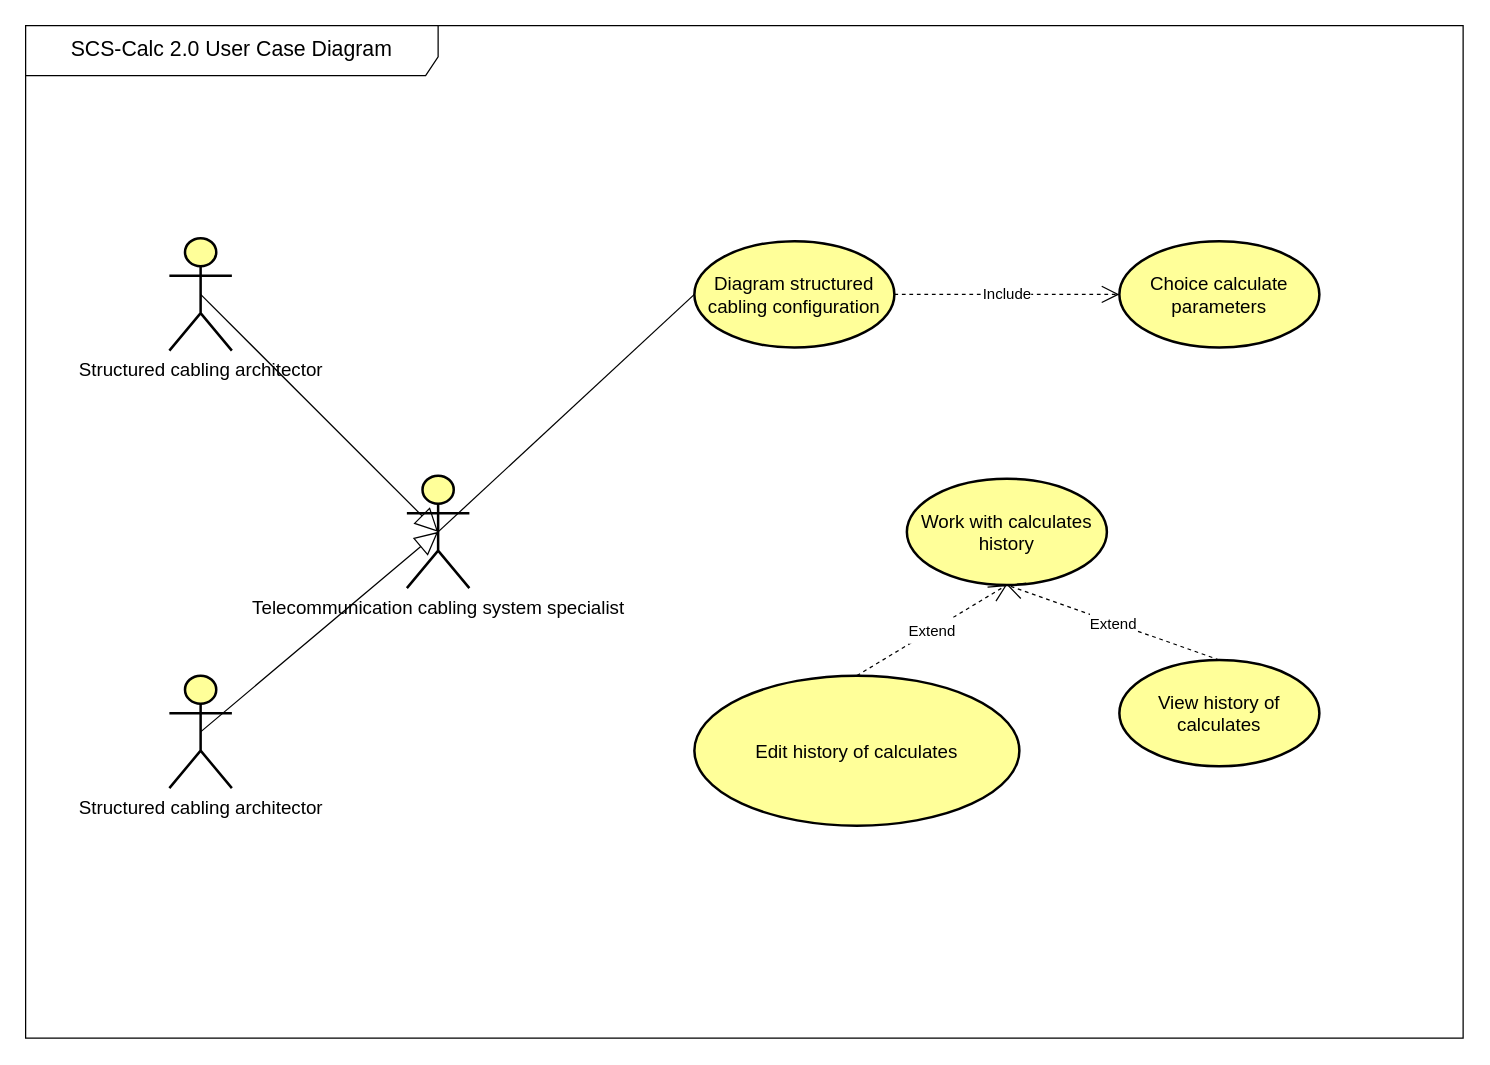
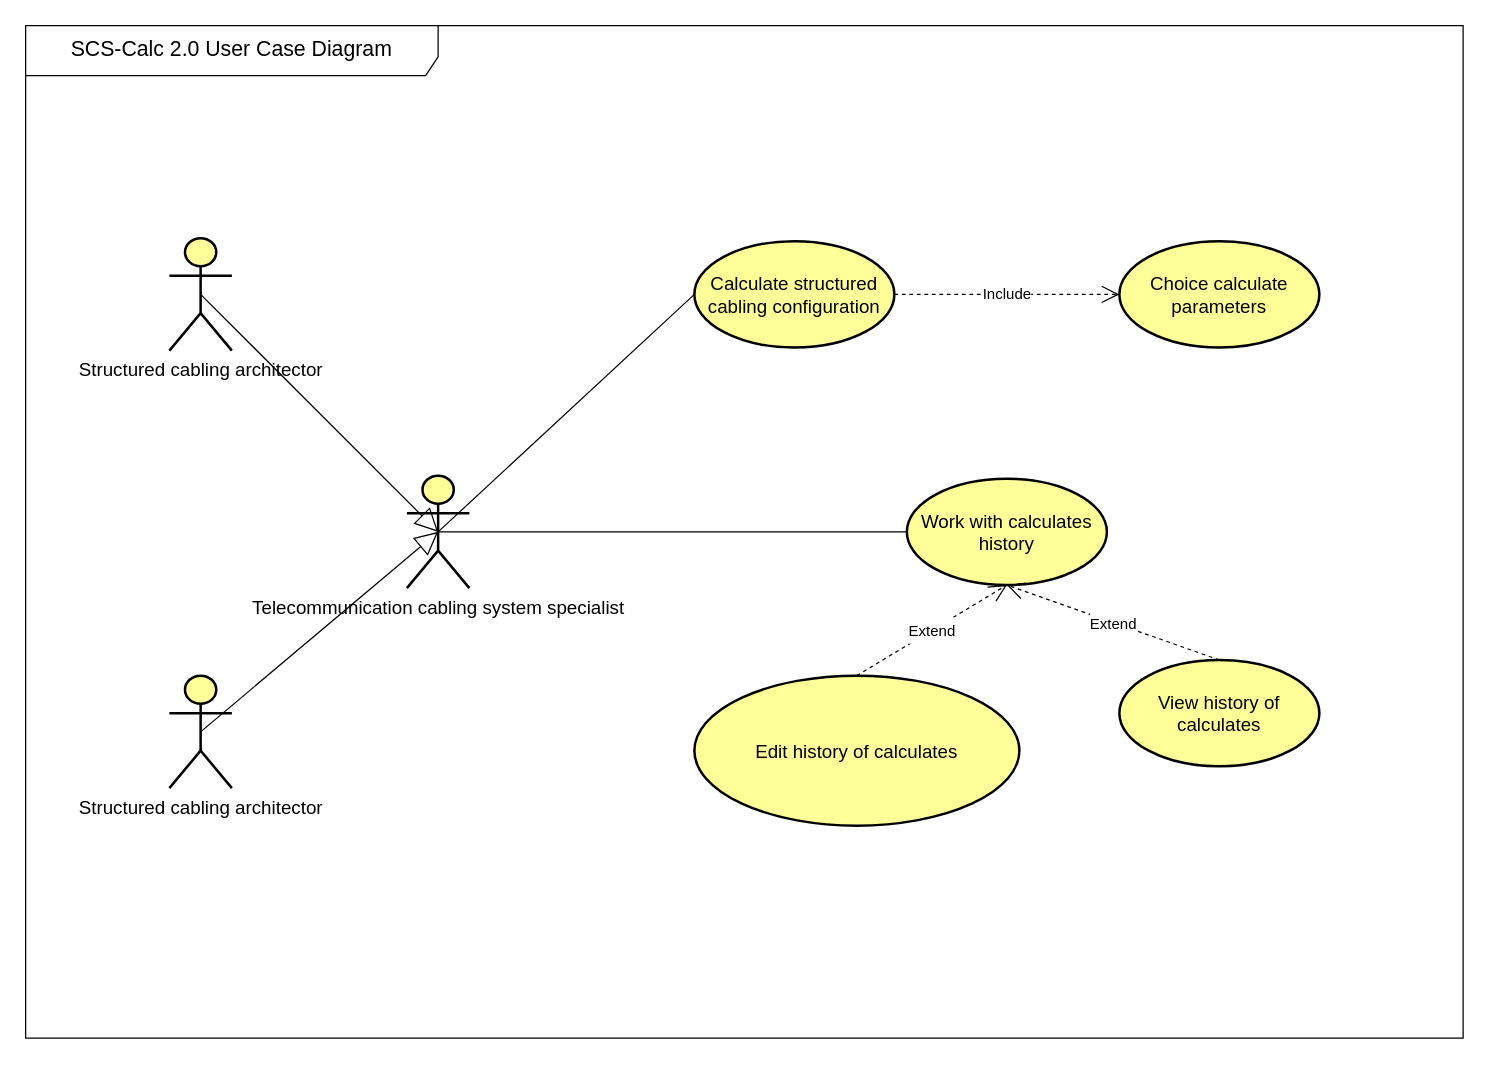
- <mxCell id="8" value="&lt;font style=&quot;font-size: 15px;&quot;&gt;Diagram structured cabling configuration&lt;/font&gt;" style="ellipse;whiteSpace=wrap;html=1;strokeWidth=2;fillColor=#FFFF99;" vertex="1" parent="1"><mxGeometry x="555" y="192.5" width="160" height="85" as="geometry" /></mxCell>
+ <mxCell id="8" value="&lt;font style=&quot;font-size: 15px;&quot;&gt;Calculate structured cabling configuration&lt;/font&gt;" style="ellipse;whiteSpace=wrap;html=1;strokeWidth=2;fillColor=#FFFF99;" vertex="1" parent="1"><mxGeometry x="555" y="192.5" width="160" height="85" as="geometry" /></mxCell>
+ <mxCell id="15" value="" style="endArrow=none;html=1;rounded=0;fontSize=15;exitX=0.5;exitY=0.5;exitDx=0;exitDy=0;exitPerimeter=0;entryX=0;entryY=0.5;entryDx=0;entryDy=0;" edge="1" parent="1" source="7" target="14"><mxGeometry relative="1" as="geometry"><mxPoint x="545" y="570" as="sourcePoint" /><mxPoint x="760" y="380" as="targetPoint" /></mxGeometry></mxCell>
+ <mxCell id="16" value="" style="edgeLabel;resizable=0;html=1;align=left;verticalAlign=bottom;strokeWidth=2;fontSize=15;fillColor=#FFFF99;" connectable="0" vertex="1" parent="15"><mxGeometry x="-1" relative="1" as="geometry" /></mxCell>
+ <mxCell id="17" value="" style="edgeLabel;resizable=0;html=1;align=right;verticalAlign=bottom;strokeWidth=2;fontSize=15;fillColor=#FFFF99;" connectable="0" vertex="1" parent="15"><mxGeometry x="1" relative="1" as="geometry" /></mxCell>
